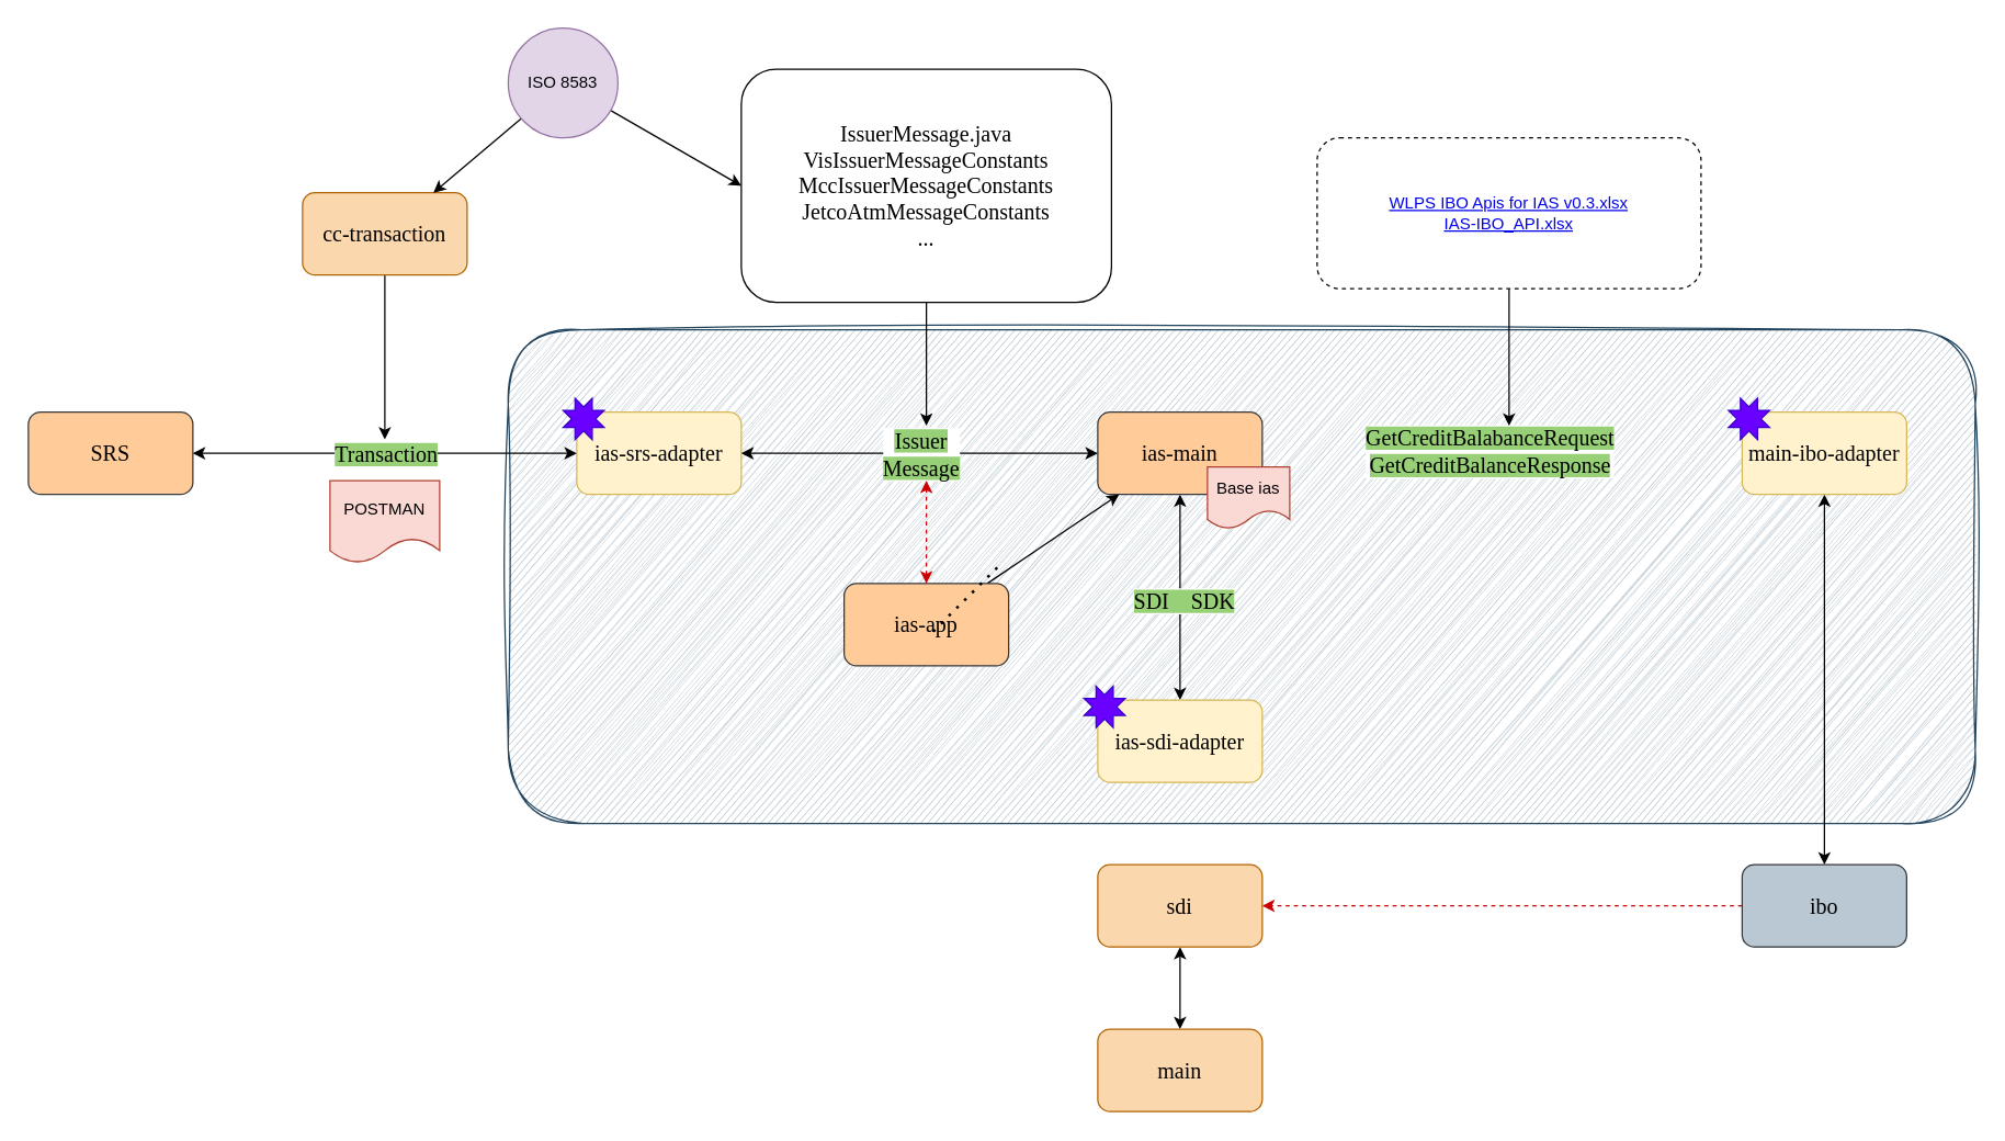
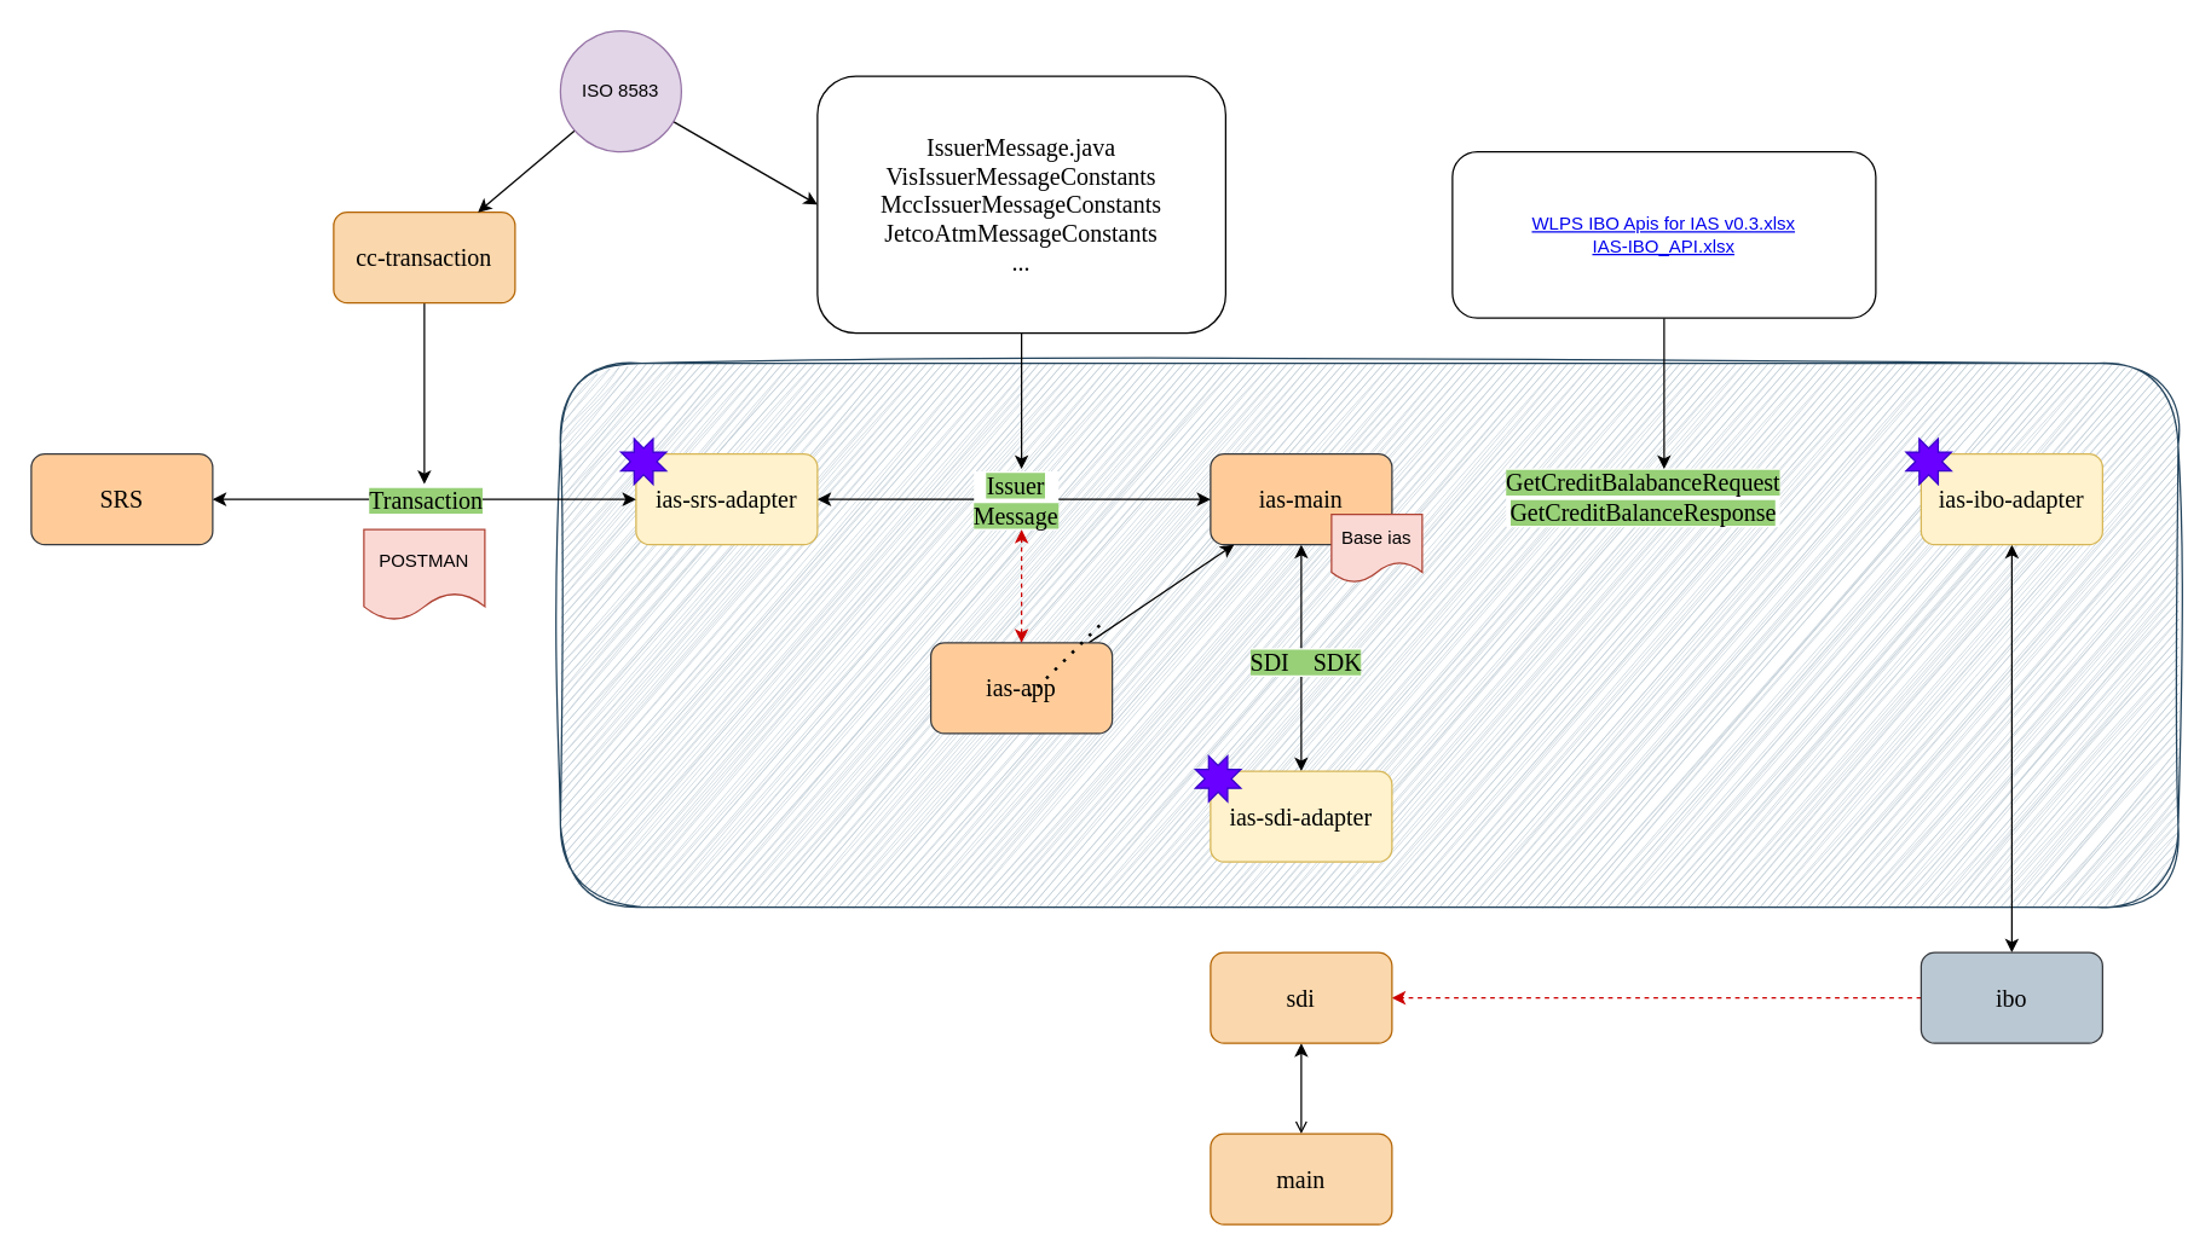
- <mxCell id="27" value="&lt;a href=&quot;https://worldline365-my.sharepoint.com/:x:/r/personal/celine_teo_worldline_com/Documents/Documents/Worldline/01%20Projects/IAS-IBO/WLPS%20IBO%20Apis%20for%20IAS%20v0.3.xlsx?d=w8289d4676ab24239b520075c02cb9e8d&amp;amp;csf=1&amp;amp;web=1&amp;amp;e=Nnd20b&quot;&gt;WLPS IBO Apis for IAS v0.3.xlsx&lt;/a&gt;&lt;br&gt;&lt;a href=&quot;https://worldline365.sharepoint.com/:x:/r/sites/CTBCPaySuite/Documents%20partages/02%20Project/03%20System%20Design%20and%20Development/07%20ISS/07%20%E6%96%B0%E7%89%88IAS%E6%96%87%E4%BB%B6/IAS-IBO_API.xlsx?d=w7abbd49e578542a3bc78e6c3210f00b5&amp;amp;csf=1&amp;amp;web=1&amp;amp;e=tzfUWx&quot;&gt;IAS-IBO_API.xlsx&lt;/a&gt;" style="rounded=1;whiteSpace=wrap;html=1;dashed=1;" vertex="1" parent="1"><mxGeometry x="960" y="100" width="280" height="110" as="geometry" /></mxCell>
+ <mxCell id="27" value="&lt;a href=&quot;https://worldline365-my.sharepoint.com/:x:/r/personal/celine_teo_worldline_com/Documents/Documents/Worldline/01%20Projects/IAS-IBO/WLPS%20IBO%20Apis%20for%20IAS%20v0.3.xlsx?d=w8289d4676ab24239b520075c02cb9e8d&amp;amp;csf=1&amp;amp;web=1&amp;amp;e=Nnd20b&quot;&gt;WLPS IBO Apis for IAS v0.3.xlsx&lt;/a&gt;&lt;br&gt;&lt;a href=&quot;https://worldline365.sharepoint.com/:x:/r/sites/CTBCPaySuite/Documents%20partages/02%20Project/03%20System%20Design%20and%20Development/07%20ISS/07%20%E6%96%B0%E7%89%88IAS%E6%96%87%E4%BB%B6/IAS-IBO_API.xlsx?d=w7abbd49e578542a3bc78e6c3210f00b5&amp;amp;csf=1&amp;amp;web=1&amp;amp;e=tzfUWx&quot;&gt;IAS-IBO_API.xlsx&lt;/a&gt;" style="rounded=1;whiteSpace=wrap;html=1;" vertex="1" parent="1"><mxGeometry x="960" y="100" width="280" height="110" as="geometry" /></mxCell>
- <mxCell id="8" value="main-ibo-adapter" style="rounded=1;whiteSpace=wrap;html=1;fillColor=#fff2cc;strokeColor=#d6b656;fontSize=16;fontFamily=Lucida Console;" vertex="1" parent="1"><mxGeometry x="1270" y="300" width="120" height="60" as="geometry" /></mxCell>
+ <mxCell id="8" value="ias-ibo-adapter" style="rounded=1;whiteSpace=wrap;html=1;fillColor=#fff2cc;strokeColor=#d6b656;fontSize=16;fontFamily=Lucida Console;" vertex="1" parent="1"><mxGeometry x="1270" y="300" width="120" height="60" as="geometry" /></mxCell>
- <mxCell id="12" value="" style="edgeStyle=orthogonalEdgeStyle;rounded=0;orthogonalLoop=1;jettySize=auto;html=1;startArrow=classic;startFill=1;fontSize=16;fontFamily=Lucida Console;" edge="1" parent="1" source="13" target="14"><mxGeometry relative="1" as="geometry" /></mxCell>
+ <mxCell id="12" value="" style="edgeStyle=orthogonalEdgeStyle;rounded=0;orthogonalLoop=1;jettySize=auto;html=1;startArrow=classic;startFill=1;fontSize=16;fontFamily=Lucida Console;endArrow=open;" edge="1" parent="1" source="13" target="14"><mxGeometry relative="1" as="geometry" /></mxCell>
